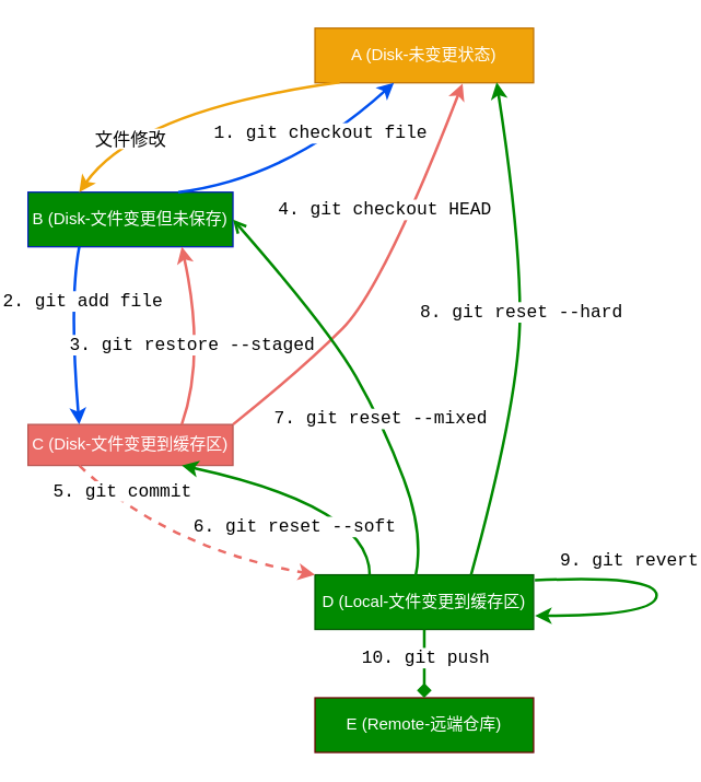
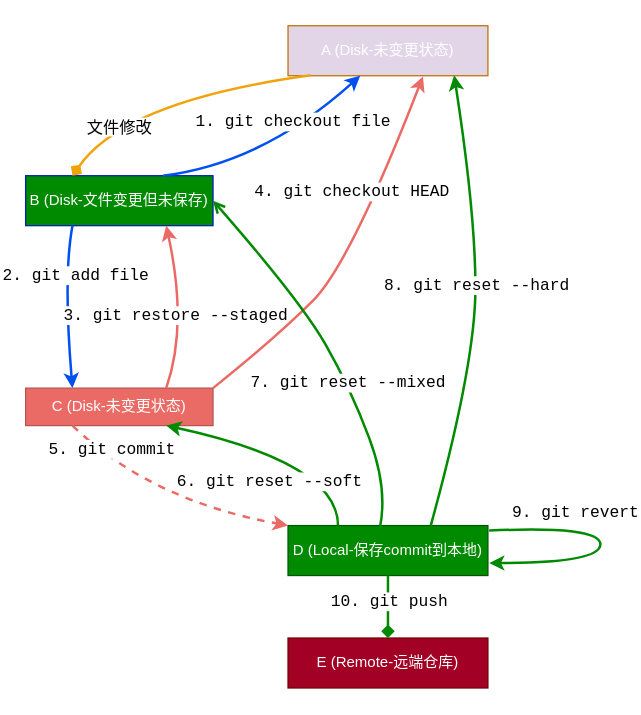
- <mxCell id="4" value="&lt;font color=&quot;#ffffff&quot;&gt;A (Disk-未变更状态)&lt;/font&gt;" style="rounded=0;whiteSpace=wrap;html=1;fillColor=#f0a30a;strokeColor=#BD7000;fontColor=#000000;" parent="2" vertex="1"><mxGeometry x="210" width="160" height="40" as="geometry" /></mxCell>
+ <mxCell id="4" value="&lt;font color=&quot;#ffffff&quot;&gt;A (Disk-未变更状态)&lt;/font&gt;" style="rounded=0;whiteSpace=wrap;html=1;fillColor=#e1d5e7;strokeColor=#BD7000;fontColor=#000000;" parent="2" vertex="1"><mxGeometry x="210" width="160" height="40" as="geometry" /></mxCell>
- <mxCell id="8" value="" style="curved=1;endArrow=classic;html=1;rounded=0;entryX=0.25;entryY=0;entryDx=0;entryDy=0;exitX=0.113;exitY=0.992;exitDx=0;exitDy=0;exitPerimeter=0;strokeWidth=2;strokeColor=#F0A30A;" parent="2" source="4" target="3" edge="1"><mxGeometry width="50" height="50" relative="1" as="geometry"><mxPoint x="90" y="65" as="sourcePoint" /><mxPoint x="140" y="15" as="targetPoint" /><Array as="points"><mxPoint x="80" y="60" /></Array></mxGeometry></mxCell>
+ <mxCell id="8" value="" style="curved=1;endArrow=diamond;html=1;rounded=0;entryX=0.25;entryY=0;entryDx=0;entryDy=0;exitX=0.113;exitY=0.992;exitDx=0;exitDy=0;exitPerimeter=0;strokeWidth=2;strokeColor=#F0A30A;" parent="2" source="4" target="3" edge="1"><mxGeometry width="50" height="50" relative="1" as="geometry"><mxPoint x="90" y="65" as="sourcePoint" /><mxPoint x="140" y="15" as="targetPoint" /><Array as="points"><mxPoint x="80" y="60" /></Array></mxGeometry></mxCell>
- <mxCell id="5" value="&lt;font color=&quot;#ffffff&quot;&gt;C (Disk-文件变更到缓存区)&lt;/font&gt;" style="rounded=0;whiteSpace=wrap;html=1;fillColor=#EA6B66;strokeColor=#b85450;" parent="2" vertex="1"><mxGeometry y="290" width="150" height="30" as="geometry" /></mxCell>
+ <mxCell id="5" value="&lt;font color=&quot;#ffffff&quot;&gt;C (Disk-未变更状态)&lt;/font&gt;" style="rounded=0;whiteSpace=wrap;html=1;fillColor=#EA6B66;strokeColor=#b85450;" parent="2" vertex="1"><mxGeometry y="290" width="150" height="30" as="geometry" /></mxCell>
- <mxCell id="6" value="D (Local-文件变更到缓存区)" style="rounded=0;whiteSpace=wrap;html=1;fillColor=#008a00;strokeColor=#005700;fontColor=#ffffff;" parent="2" vertex="1"><mxGeometry x="210" y="400" width="160" height="40" as="geometry" /></mxCell>
+ <mxCell id="6" value="D (Local-保存commit到本地)" style="rounded=0;whiteSpace=wrap;html=1;fillColor=#008a00;strokeColor=#005700;fontColor=#ffffff;" parent="2" vertex="1"><mxGeometry x="210" y="400" width="160" height="40" as="geometry" /></mxCell>
- <mxCell id="7" value="E (Remote-远端仓库)" style="rounded=0;whiteSpace=wrap;html=1;fillColor=#008a00;fontColor=#ffffff;strokeColor=#6F0000;" parent="2" vertex="1"><mxGeometry x="210" y="490" width="160" height="40" as="geometry" /></mxCell>
+ <mxCell id="7" value="E (Remote-远端仓库)" style="rounded=0;whiteSpace=wrap;html=1;fillColor=#a20025;fontColor=#ffffff;strokeColor=#6F0000;" parent="2" vertex="1"><mxGeometry x="210" y="490" width="160" height="40" as="geometry" /></mxCell>
